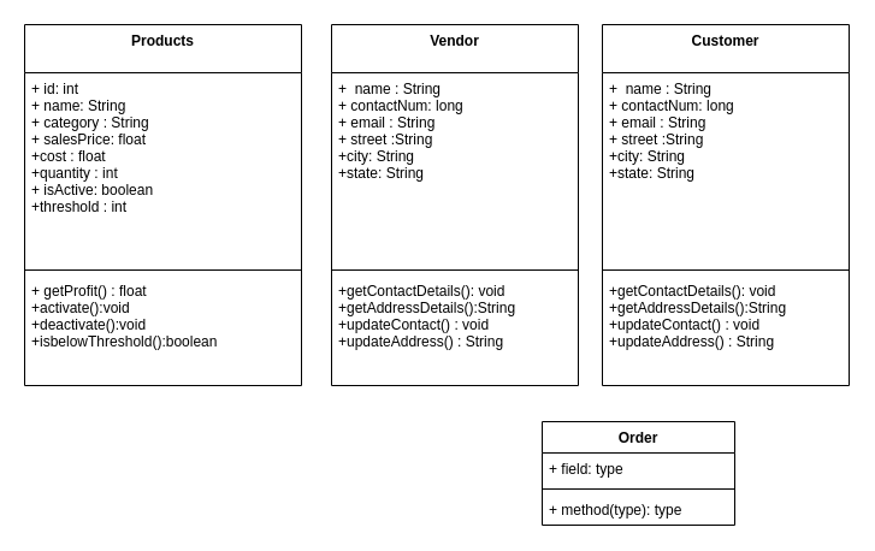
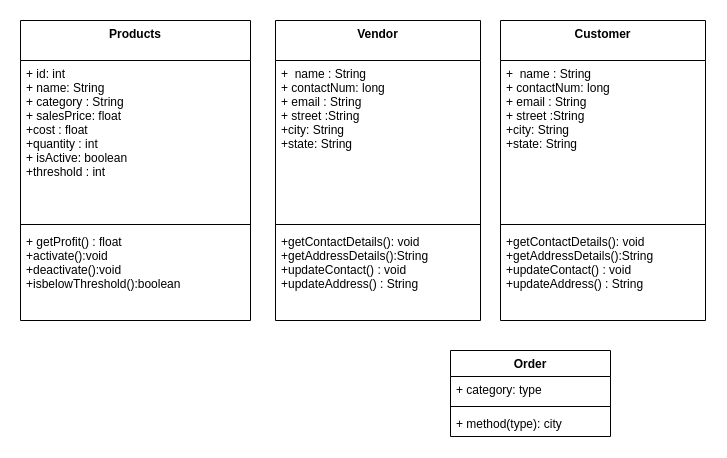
- <mxCell id="11" value="+ field: type" style="text;strokeColor=none;fillColor=none;align=left;verticalAlign=top;spacingLeft=4;spacingRight=4;overflow=hidden;rotatable=0;points=[[0,0.5],[1,0.5]];portConstraint=eastwest;" vertex="1" parent="10"><mxGeometry y="26" width="160" height="26" as="geometry" /></mxCell>
+ <mxCell id="11" value="+ category: type" style="text;strokeColor=none;fillColor=none;align=left;verticalAlign=top;spacingLeft=4;spacingRight=4;overflow=hidden;rotatable=0;points=[[0,0.5],[1,0.5]];portConstraint=eastwest;" vertex="1" parent="10"><mxGeometry y="26" width="160" height="26" as="geometry" /></mxCell>
- <mxCell id="13" value="+ method(type): type" style="text;strokeColor=none;fillColor=none;align=left;verticalAlign=top;spacingLeft=4;spacingRight=4;overflow=hidden;rotatable=0;points=[[0,0.5],[1,0.5]];portConstraint=eastwest;" vertex="1" parent="10"><mxGeometry y="60" width="160" height="26" as="geometry" /></mxCell>
+ <mxCell id="13" value="+ method(type): city" style="text;strokeColor=none;fillColor=none;align=left;verticalAlign=top;spacingLeft=4;spacingRight=4;overflow=hidden;rotatable=0;points=[[0,0.5],[1,0.5]];portConstraint=eastwest;" vertex="1" parent="10"><mxGeometry y="60" width="160" height="26" as="geometry" /></mxCell>
